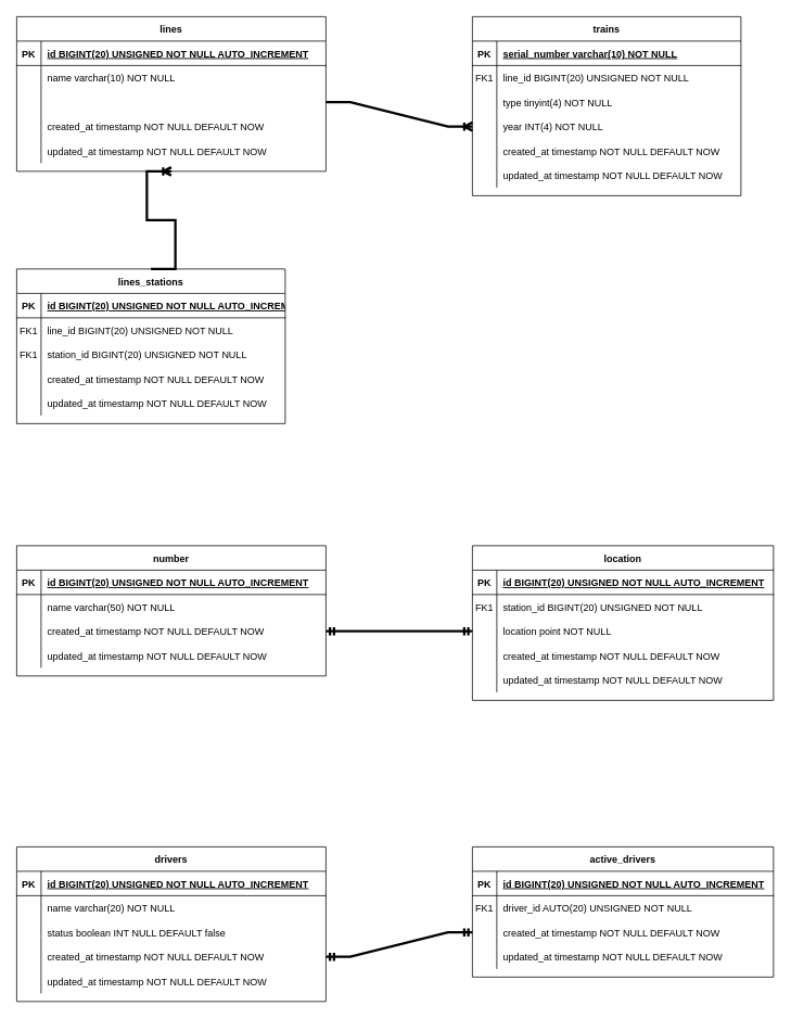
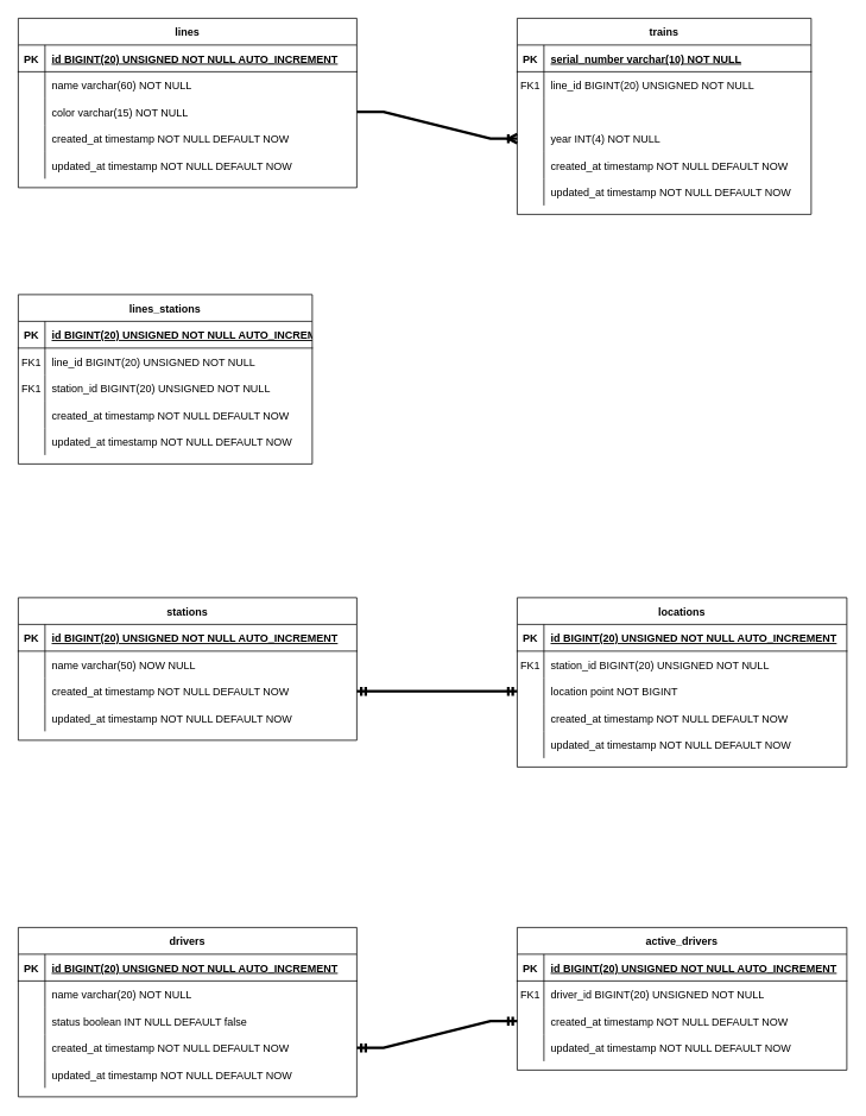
- <mxCell id="8" value="name varchar(10) NOT NULL" style="shape=partialRectangle;overflow=hidden;connectable=0;fillColor=none;top=0;left=0;bottom=0;right=0;align=left;spacingLeft=6;" vertex="1" parent="6"><mxGeometry x="30" width="350" height="30" as="geometry"><mxRectangle width="350" height="30" as="alternateBounds" /></mxGeometry></mxCell>
+ <mxCell id="8" value="name varchar(60) NOT NULL" style="shape=partialRectangle;overflow=hidden;connectable=0;fillColor=none;top=0;left=0;bottom=0;right=0;align=left;spacingLeft=6;" vertex="1" parent="6"><mxGeometry x="30" width="350" height="30" as="geometry"><mxRectangle width="350" height="30" as="alternateBounds" /></mxGeometry></mxCell>
+ <mxCell id="11" value="color varchar(15) NOT NULL" style="shape=partialRectangle;overflow=hidden;connectable=0;fillColor=none;top=0;left=0;bottom=0;right=0;align=left;spacingLeft=6;" vertex="1" parent="9"><mxGeometry x="30" width="350" height="30" as="geometry"><mxRectangle width="350" height="30" as="alternateBounds" /></mxGeometry></mxCell>
- <mxCell id="27" value="type tinyint(4) NOT NULL" style="shape=partialRectangle;overflow=hidden;connectable=0;fillColor=none;top=0;left=0;bottom=0;right=0;align=left;spacingLeft=6;" vertex="1" parent="25"><mxGeometry x="30" width="300" height="30" as="geometry"><mxRectangle width="300" height="30" as="alternateBounds" /></mxGeometry></mxCell>
- <mxCell id="114" value="" style="edgeStyle=entityRelationEdgeStyle;fontSize=12;html=1;endArrow=ERoneToMany;rounded=0;strokeWidth=3;exitX=0.5;exitY=0;exitDx=0;exitDy=0;entryX=0.5;entryY=1;entryDx=0;entryDy=0;" edge="1" parent="1" source="98" target="2"><mxGeometry width="100" height="100" relative="1" as="geometry"><mxPoint x="180" y="380" as="sourcePoint" /><mxPoint x="280" y="280" as="targetPoint" /></mxGeometry></mxCell>
- <mxCell id="37" value="number" style="shape=table;startSize=30;container=1;collapsible=1;childLayout=tableLayout;fixedRows=1;rowLines=0;fontStyle=1;align=center;resizeLast=1;" vertex="1" parent="1"><mxGeometry x="20" y="670" width="380" height="160.0" as="geometry" /></mxCell>
+ <mxCell id="37" value="stations" style="shape=table;startSize=30;container=1;collapsible=1;childLayout=tableLayout;fixedRows=1;rowLines=0;fontStyle=1;align=center;resizeLast=1;" vertex="1" parent="1"><mxGeometry x="20" y="670" width="380" height="160.0" as="geometry" /></mxCell>
- <mxCell id="50" value="location" style="shape=table;startSize=30;container=1;collapsible=1;childLayout=tableLayout;fixedRows=1;rowLines=0;fontStyle=1;align=center;resizeLast=1;" vertex="1" parent="1"><mxGeometry x="580" y="670" width="370" height="190" as="geometry" /></mxCell>
+ <mxCell id="50" value="locations" style="shape=table;startSize=30;container=1;collapsible=1;childLayout=tableLayout;fixedRows=1;rowLines=0;fontStyle=1;align=center;resizeLast=1;" vertex="1" parent="1"><mxGeometry x="580" y="670" width="370" height="190" as="geometry" /></mxCell>
- <mxCell id="43" value="name varchar(50) NOT NULL" style="shape=partialRectangle;overflow=hidden;connectable=0;fillColor=none;top=0;left=0;bottom=0;right=0;align=left;spacingLeft=6;" vertex="1" parent="41"><mxGeometry x="30" width="350" height="30" as="geometry"><mxRectangle width="350" height="30" as="alternateBounds" /></mxGeometry></mxCell>
+ <mxCell id="43" value="name varchar(50) NOW NULL" style="shape=partialRectangle;overflow=hidden;connectable=0;fillColor=none;top=0;left=0;bottom=0;right=0;align=left;spacingLeft=6;" vertex="1" parent="41"><mxGeometry x="30" width="350" height="30" as="geometry"><mxRectangle width="350" height="30" as="alternateBounds" /></mxGeometry></mxCell>
- <mxCell id="59" value="location point NOT NULL" style="shape=partialRectangle;overflow=hidden;connectable=0;fillColor=none;top=0;left=0;bottom=0;right=0;align=left;spacingLeft=6;" vertex="1" parent="57"><mxGeometry x="30" width="340" height="30" as="geometry"><mxRectangle width="340" height="30" as="alternateBounds" /></mxGeometry></mxCell>
+ <mxCell id="59" value="location point NOT BIGINT" style="shape=partialRectangle;overflow=hidden;connectable=0;fillColor=none;top=0;left=0;bottom=0;right=0;align=left;spacingLeft=6;" vertex="1" parent="57"><mxGeometry x="30" width="340" height="30" as="geometry"><mxRectangle width="340" height="30" as="alternateBounds" /></mxGeometry></mxCell>
- <mxCell id="88" value="driver_id AUTO(20) UNSIGNED NOT NULL" style="shape=partialRectangle;overflow=hidden;connectable=0;fillColor=none;top=0;left=0;bottom=0;right=0;align=left;spacingLeft=6;" vertex="1" parent="86"><mxGeometry x="30" width="340" height="30" as="geometry"><mxRectangle width="340" height="30" as="alternateBounds" /></mxGeometry></mxCell>
+ <mxCell id="88" value="driver_id BIGINT(20) UNSIGNED NOT NULL" style="shape=partialRectangle;overflow=hidden;connectable=0;fillColor=none;top=0;left=0;bottom=0;right=0;align=left;spacingLeft=6;" vertex="1" parent="86"><mxGeometry x="30" width="340" height="30" as="geometry"><mxRectangle width="340" height="30" as="alternateBounds" /></mxGeometry></mxCell>
